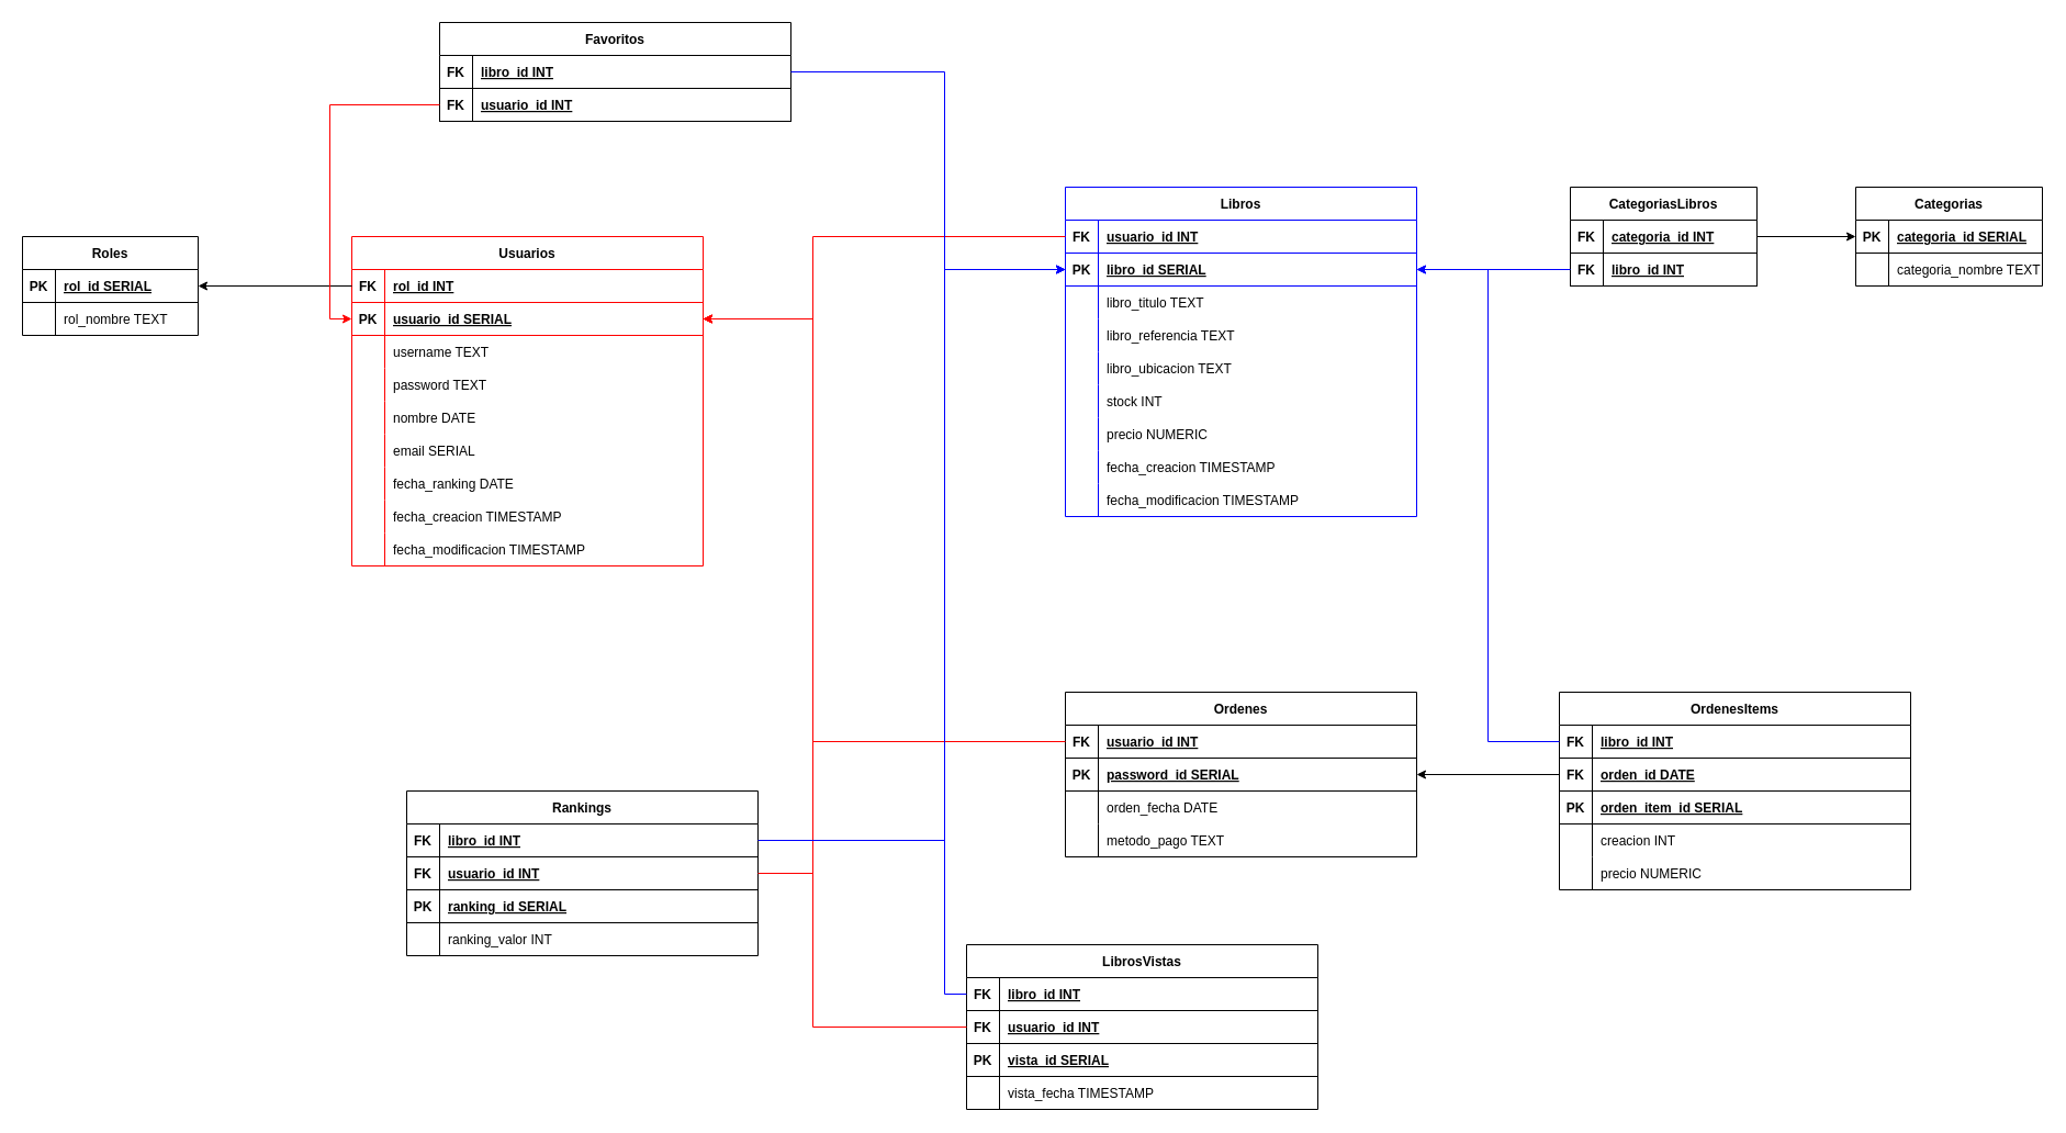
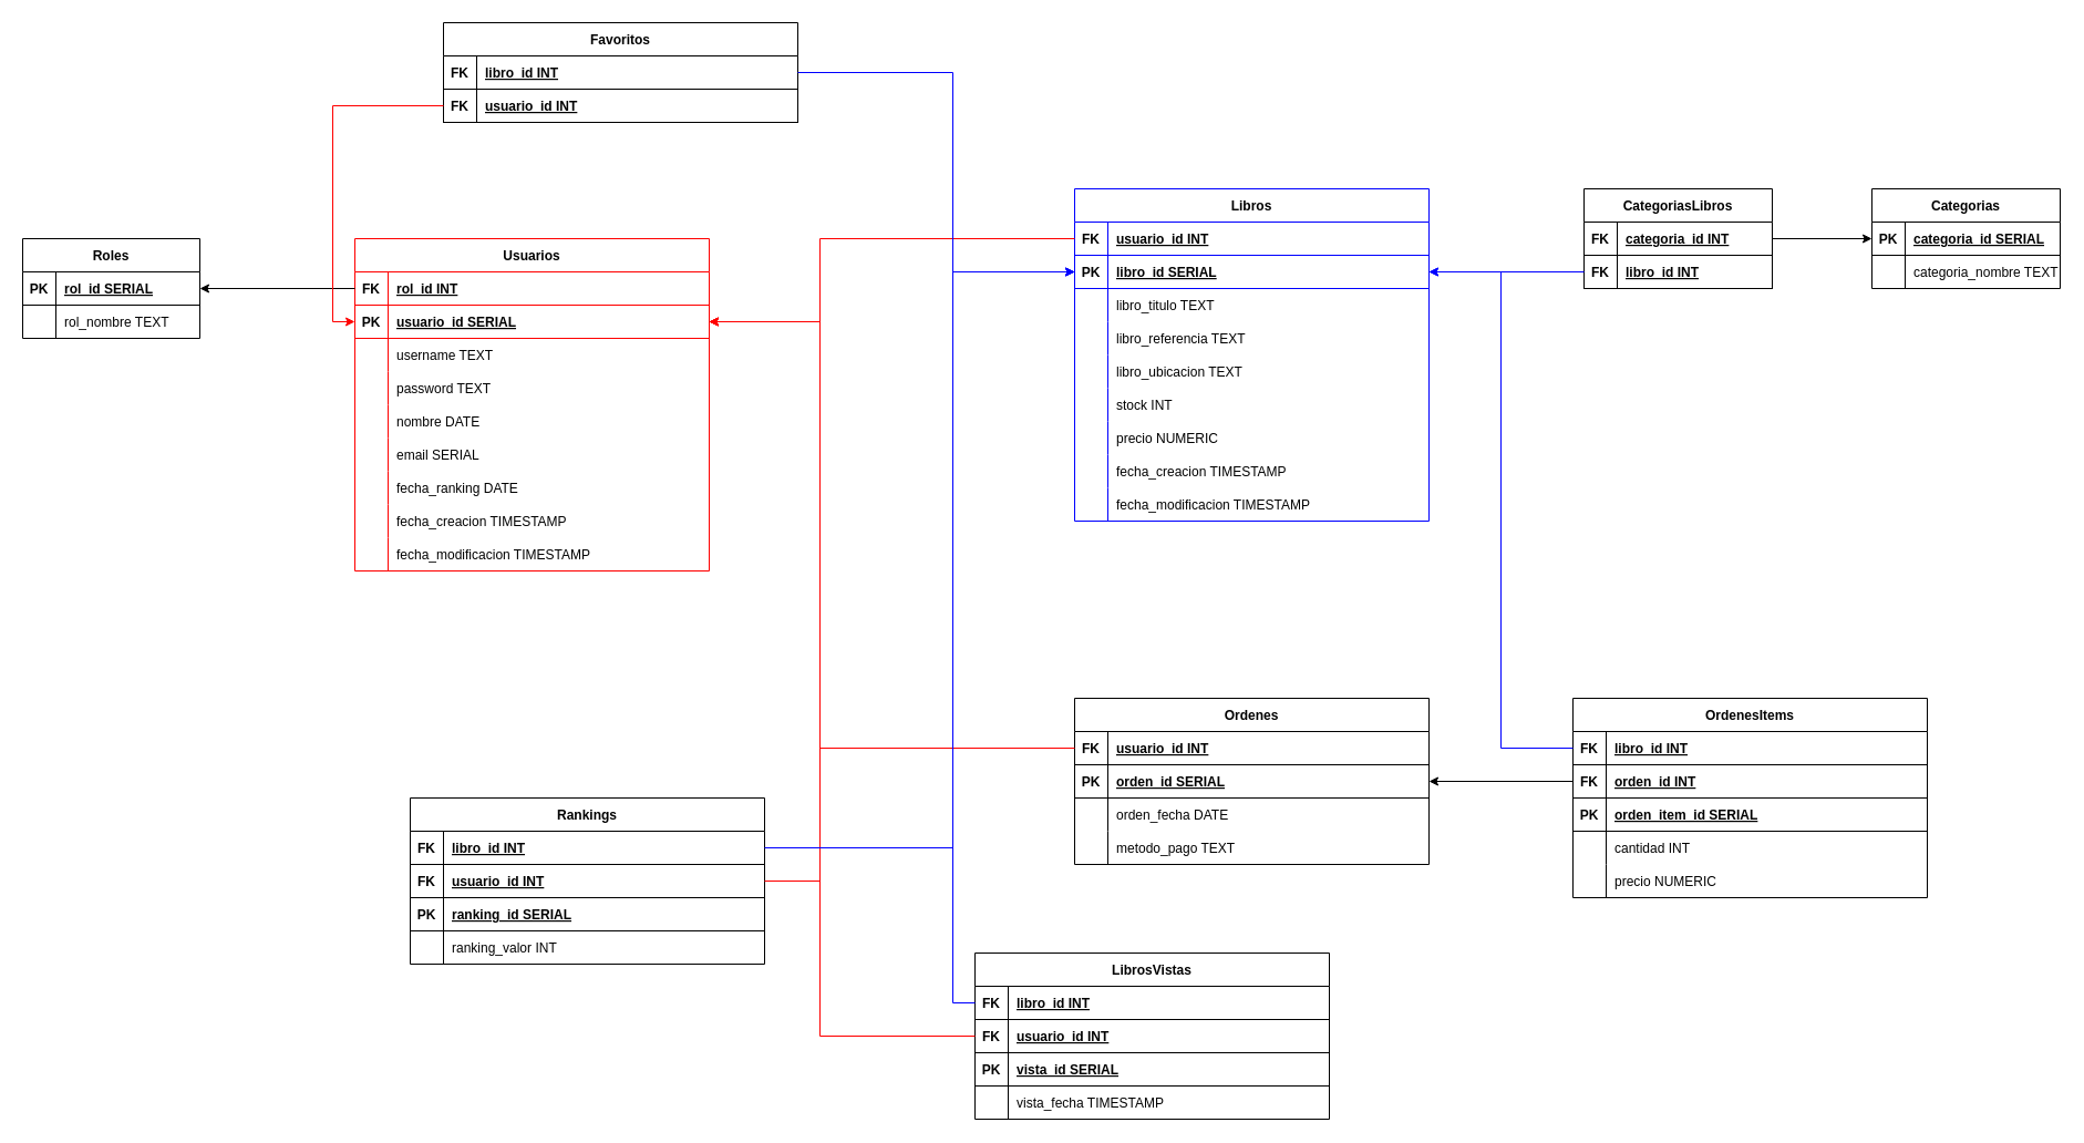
- <mxCell id="98" value="password_id SERIAL " style="shape=partialRectangle;overflow=hidden;connectable=0;fillColor=none;align=left;strokeColor=inherit;top=0;left=0;bottom=0;right=0;spacingLeft=6;fontStyle=5;" parent="96" vertex="1"><mxGeometry x="30" width="290" height="30" as="geometry"><mxRectangle width="290" height="30" as="alternateBounds" /></mxGeometry></mxCell>
+ <mxCell id="98" value="orden_id SERIAL " style="shape=partialRectangle;overflow=hidden;connectable=0;fillColor=none;align=left;strokeColor=inherit;top=0;left=0;bottom=0;right=0;spacingLeft=6;fontStyle=5;" parent="96" vertex="1"><mxGeometry x="30" width="290" height="30" as="geometry"><mxRectangle width="290" height="30" as="alternateBounds" /></mxGeometry></mxCell>
- <mxCell id="111" value="orden_id DATE" style="shape=partialRectangle;overflow=hidden;connectable=0;fillColor=none;align=left;strokeColor=inherit;top=0;left=0;bottom=0;right=0;spacingLeft=6;fontStyle=5;" parent="109" vertex="1"><mxGeometry x="30" width="290" height="30" as="geometry"><mxRectangle width="290" height="30" as="alternateBounds" /></mxGeometry></mxCell>
+ <mxCell id="111" value="orden_id INT" style="shape=partialRectangle;overflow=hidden;connectable=0;fillColor=none;align=left;strokeColor=inherit;top=0;left=0;bottom=0;right=0;spacingLeft=6;fontStyle=5;" parent="109" vertex="1"><mxGeometry x="30" width="290" height="30" as="geometry"><mxRectangle width="290" height="30" as="alternateBounds" /></mxGeometry></mxCell>
- <mxCell id="117" value="creacion INT" style="shape=partialRectangle;overflow=hidden;connectable=0;fillColor=none;align=left;strokeColor=inherit;top=0;left=0;bottom=0;right=0;spacingLeft=6;" parent="115" vertex="1"><mxGeometry x="30" width="290" height="30" as="geometry"><mxRectangle width="290" height="30" as="alternateBounds" /></mxGeometry></mxCell>
+ <mxCell id="117" value="cantidad INT" style="shape=partialRectangle;overflow=hidden;connectable=0;fillColor=none;align=left;strokeColor=inherit;top=0;left=0;bottom=0;right=0;spacingLeft=6;" parent="115" vertex="1"><mxGeometry x="30" width="290" height="30" as="geometry"><mxRectangle width="290" height="30" as="alternateBounds" /></mxGeometry></mxCell>
